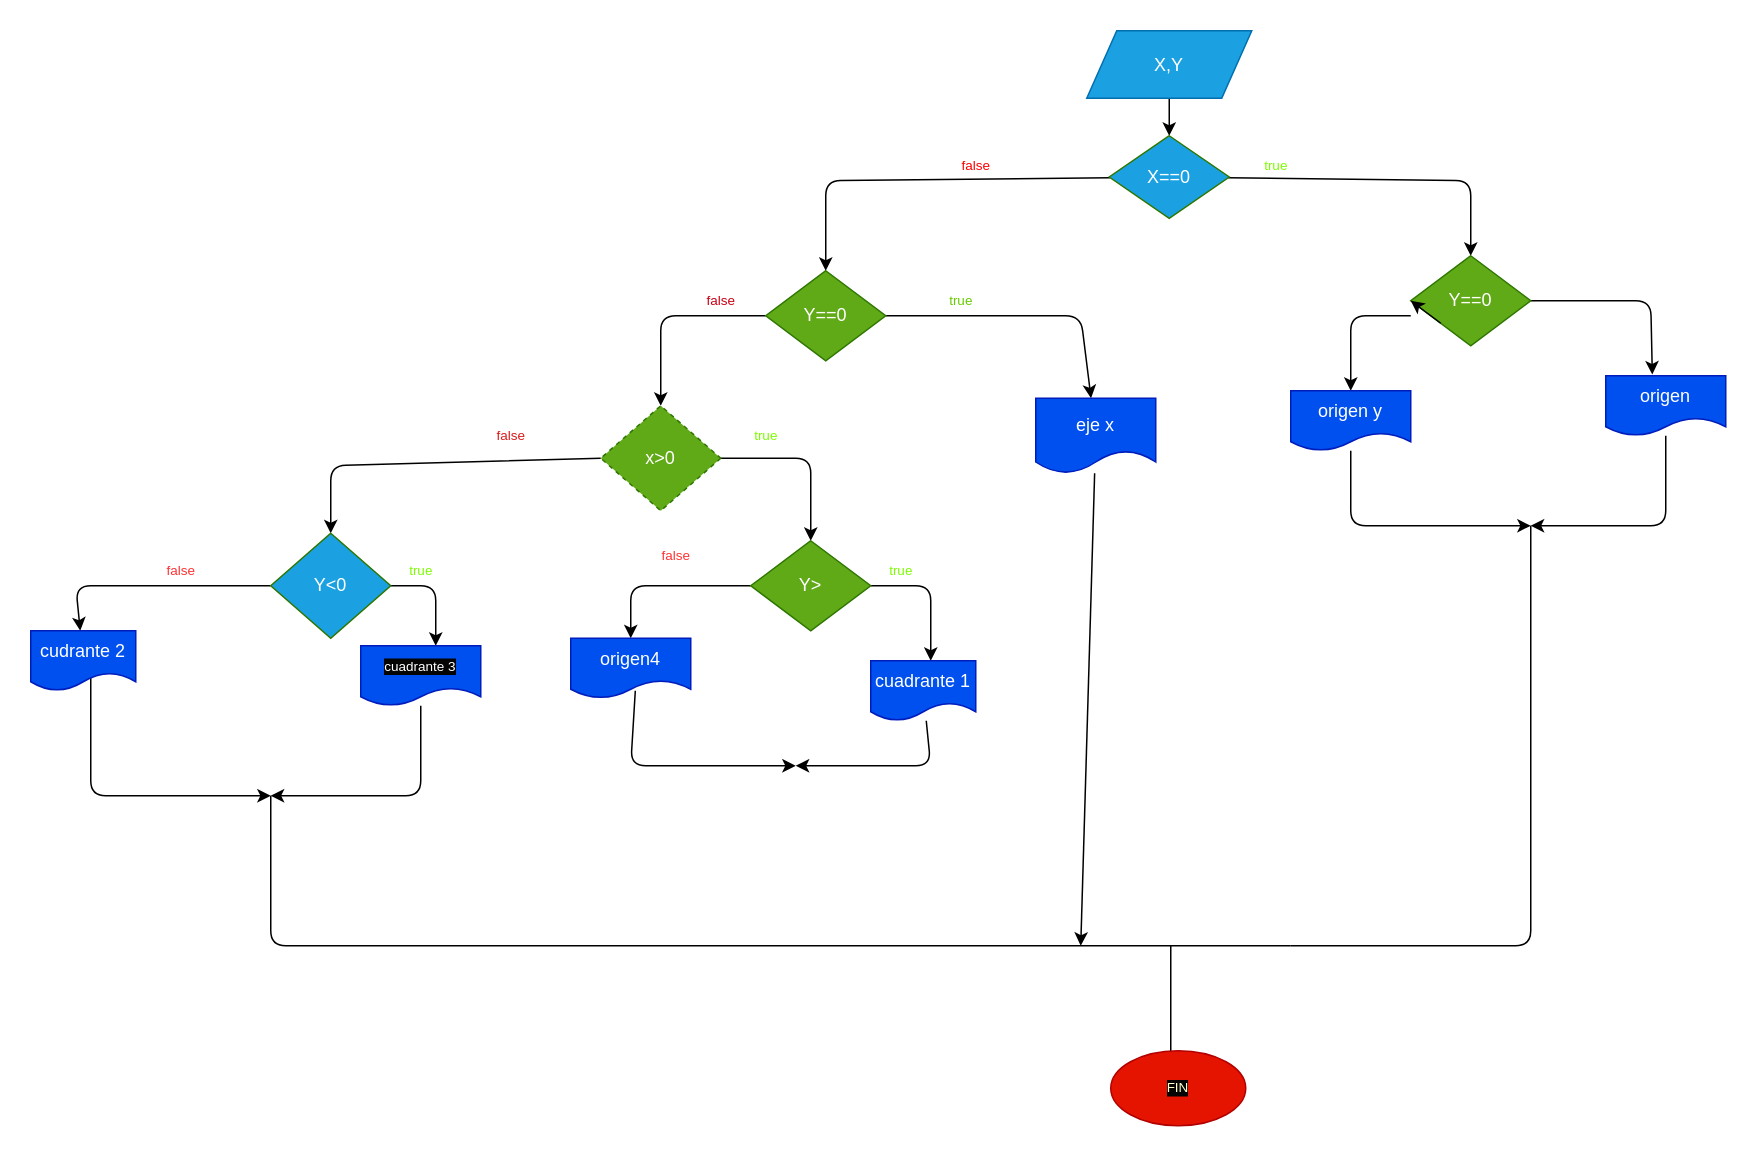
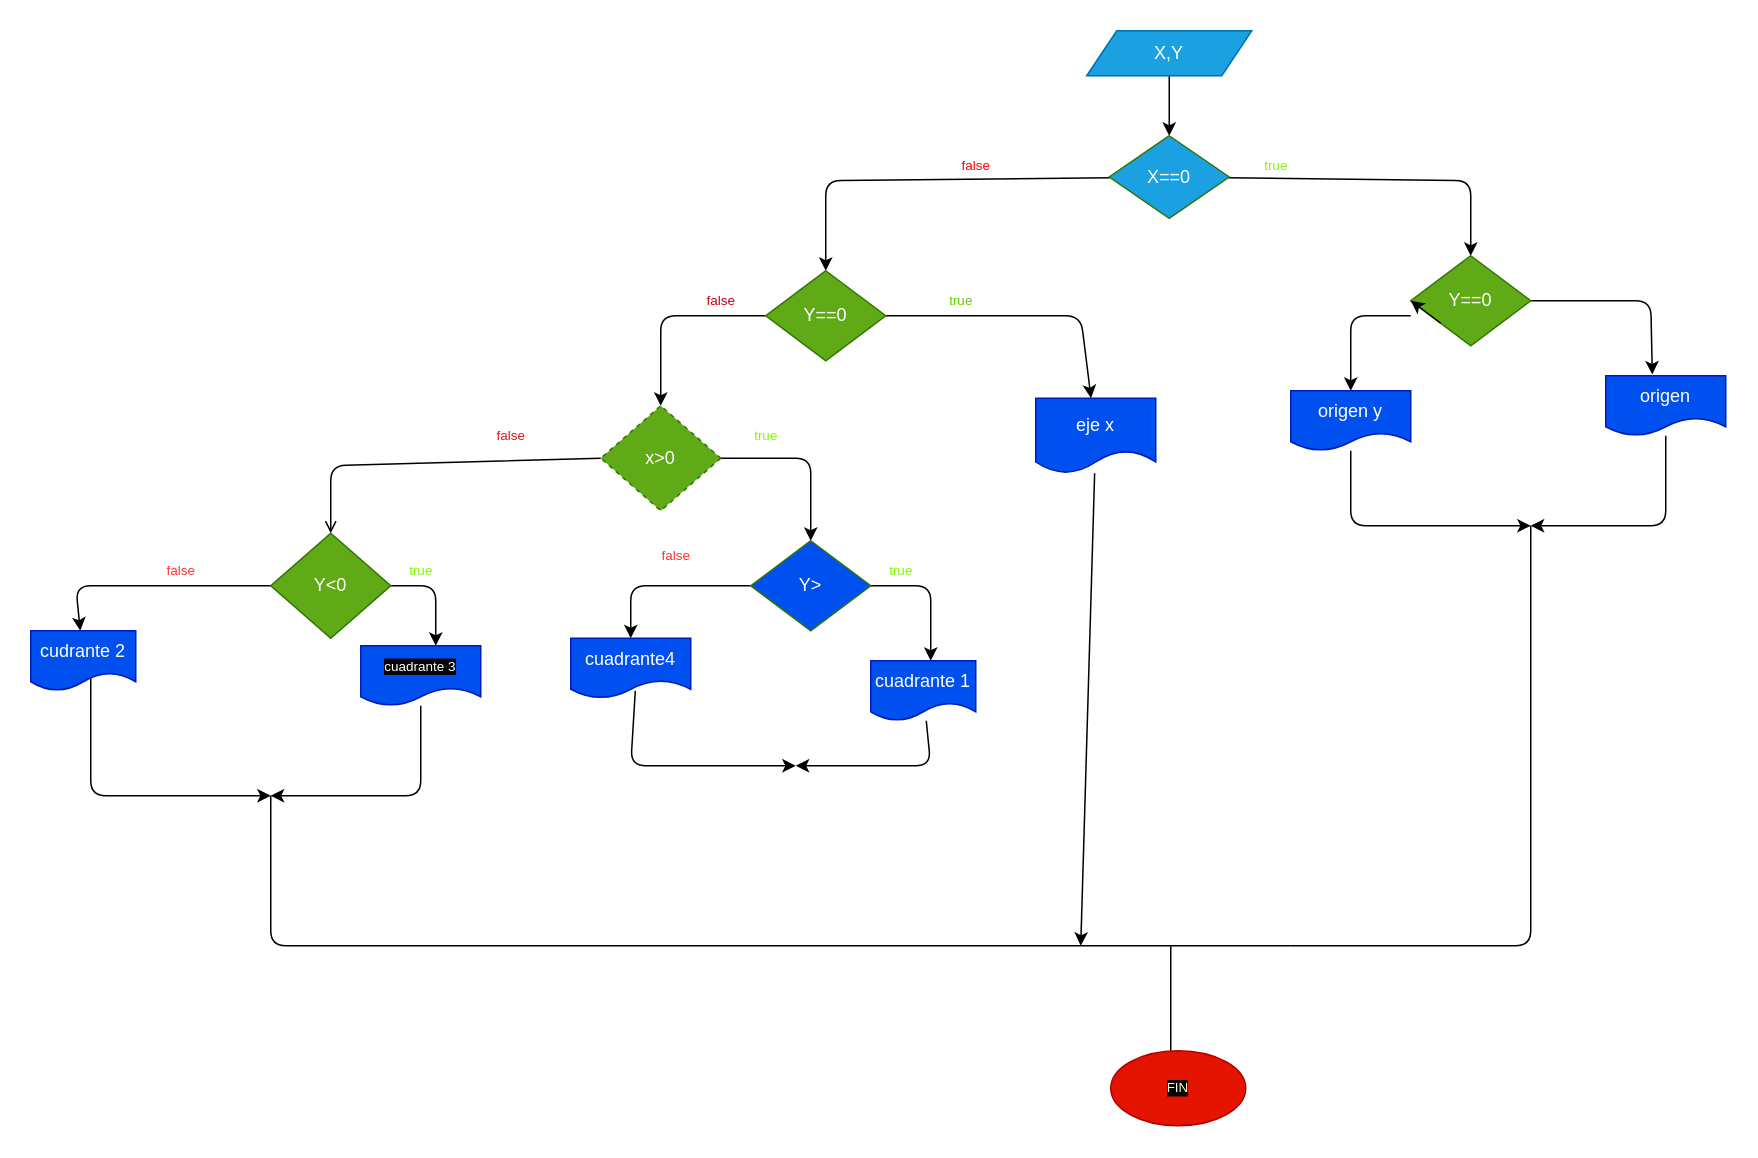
- <mxCell id="3" value="X,Y" style="shape=parallelogram;perimeter=parallelogramPerimeter;whiteSpace=wrap;html=1;fixedSize=1;fillColor=#1ba1e2;fontColor=#ffffff;strokeColor=#006EAF;" vertex="1" parent="1"><mxGeometry x="724" y="20" width="110" height="45" as="geometry" /></mxCell>
+ <mxCell id="3" value="X,Y" style="shape=parallelogram;perimeter=parallelogramPerimeter;whiteSpace=wrap;html=1;fixedSize=1;fillColor=#1ba1e2;fontColor=#ffffff;strokeColor=#006EAF;" vertex="1" parent="1"><mxGeometry x="724" y="20" width="110" height="30" as="geometry" /></mxCell>
- <mxCell id="16" value="" style="edgeStyle=none;html=1;fontSize=9;fontColor=#cc0014;exitX=0.5;exitY=1;exitDx=0;exitDy=0;" edge="1" parent="1" source="17" target="27"><mxGeometry relative="1" as="geometry"><Array as="points"><mxPoint x="220" y="310" /></Array></mxGeometry></mxCell>
+ <mxCell id="16" value="" style="edgeStyle=none;html=1;fontSize=9;fontColor=#cc0014;exitX=0.5;exitY=1;exitDx=0;exitDy=0;endArrow=open;" edge="1" parent="1" source="17" target="27"><mxGeometry relative="1" as="geometry"><Array as="points"><mxPoint x="220" y="310" /></Array></mxGeometry></mxCell>
- <mxCell id="27" value="Y&amp;lt;0" style="rhombus;whiteSpace=wrap;html=1;fillColor=#1ba1e2;fontColor=#ffffff;strokeColor=#2D7600;" vertex="1" parent="1"><mxGeometry x="180" y="355" width="80" height="70" as="geometry" /></mxCell>
+ <mxCell id="27" value="Y&amp;lt;0" style="rhombus;whiteSpace=wrap;html=1;fillColor=#60a917;fontColor=#ffffff;strokeColor=#2D7600;" vertex="1" parent="1"><mxGeometry x="180" y="355" width="80" height="70" as="geometry" /></mxCell>
- <mxCell id="24" value="Y&amp;gt;" style="rhombus;whiteSpace=wrap;html=1;fillColor=#60a917;fontColor=#ffffff;strokeColor=#2D7600;" vertex="1" parent="1"><mxGeometry x="500" y="360" width="80" height="60" as="geometry" /></mxCell>
+ <mxCell id="24" value="Y&amp;gt;" style="rhombus;whiteSpace=wrap;html=1;fillColor=#0050ef;fontColor=#ffffff;strokeColor=#2D7600;" vertex="1" parent="1"><mxGeometry x="500" y="360" width="80" height="60" as="geometry" /></mxCell>
- <mxCell id="31" value="origen4" style="shape=document;whiteSpace=wrap;html=1;boundedLbl=1;fillColor=#0050ef;fontColor=#ffffff;strokeColor=#001DBC;" vertex="1" parent="1"><mxGeometry x="380" y="425" width="80" height="40" as="geometry" /></mxCell>
+ <mxCell id="31" value="cuadrante4" style="shape=document;whiteSpace=wrap;html=1;boundedLbl=1;fillColor=#0050ef;fontColor=#ffffff;strokeColor=#001DBC;" vertex="1" parent="1"><mxGeometry x="380" y="425" width="80" height="40" as="geometry" /></mxCell>
